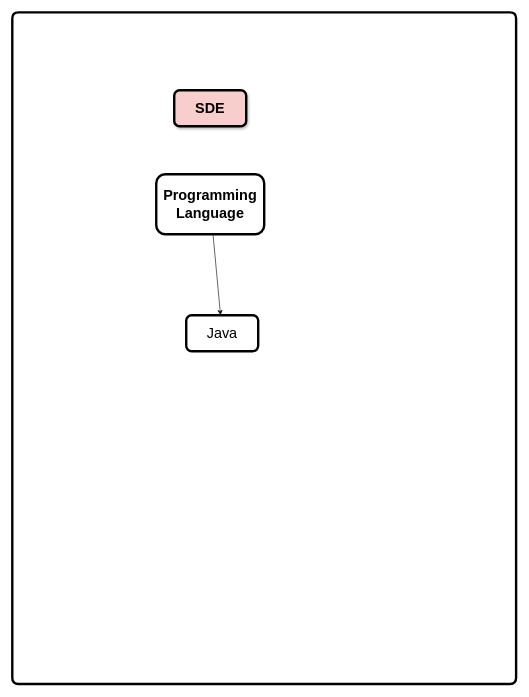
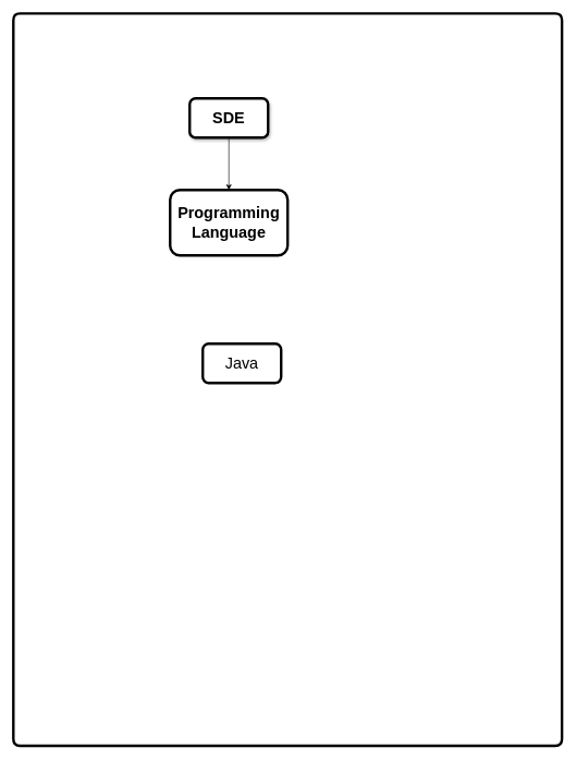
- <mxCell id="4" value="&lt;b&gt;SDE&lt;/b&gt;" style="rounded=1;whiteSpace=wrap;html=1;strokeWidth=4;align=center;verticalAlign=middle;fontFamily=Helvetica;fontSize=24;shadow=1;swimlaneLine=0;fillColor=#f8cecc;" parent="2" vertex="1"><mxGeometry x="270" y="130" width="120" height="60" as="geometry" /></mxCell>
+ <mxCell id="4" value="&lt;b&gt;SDE&lt;/b&gt;" style="rounded=1;whiteSpace=wrap;html=1;strokeWidth=4;align=center;verticalAlign=middle;fontFamily=Helvetica;fontSize=24;shadow=1;swimlaneLine=0;" parent="2" vertex="1"><mxGeometry x="270" y="130" width="120" height="60" as="geometry" /></mxCell>
+ <mxCell id="3" value="" style="edgeStyle=orthogonalEdgeStyle;rounded=0;orthogonalLoop=1;jettySize=auto;html=1;fontFamily=Helvetica;fontSize=24;fontColor=default;swimlaneLine=0;" parent="2" source="4" target="6" edge="1"><mxGeometry relative="1" as="geometry" /></mxCell>
- <mxCell id="8" value="" style="edgeStyle=none;rounded=0;orthogonalLoop=1;jettySize=auto;html=1;fontFamily=Helvetica;fontSize=24;fontColor=default;swimlaneLine=0;" parent="2" source="6" target="7" edge="1"><mxGeometry relative="1" as="geometry" /></mxCell>
